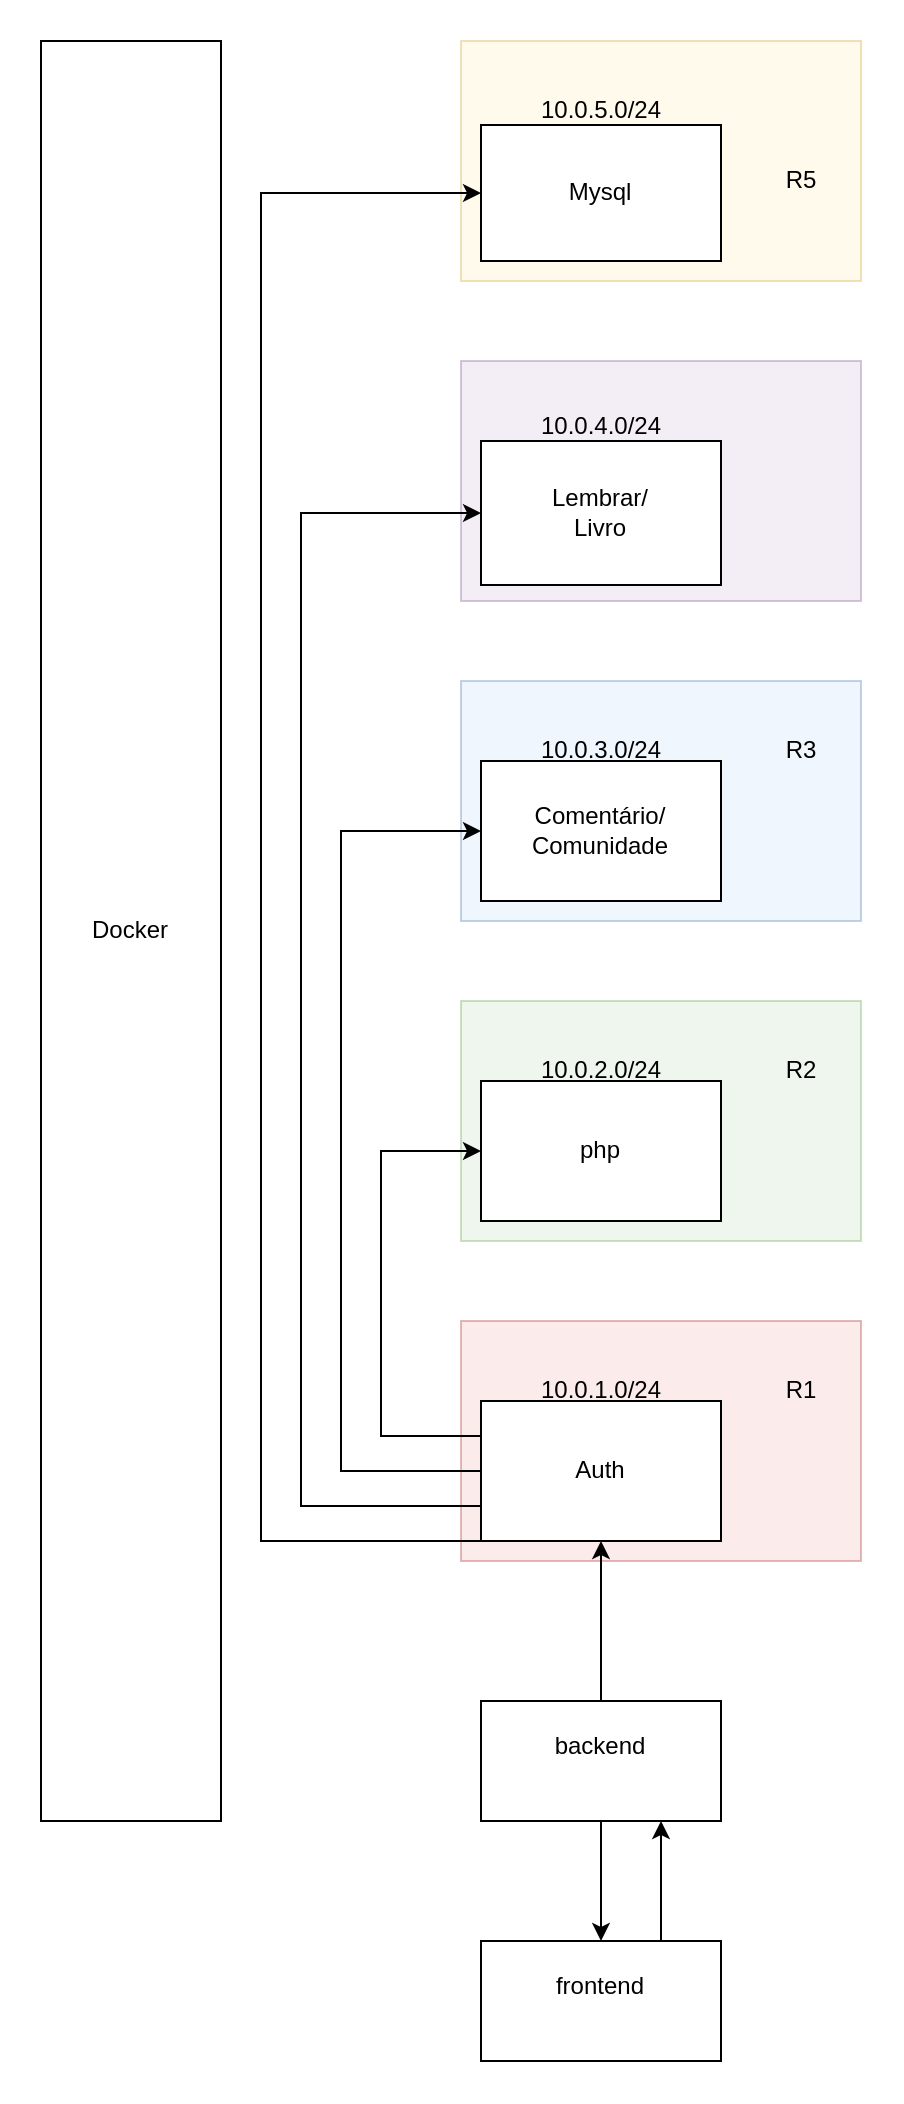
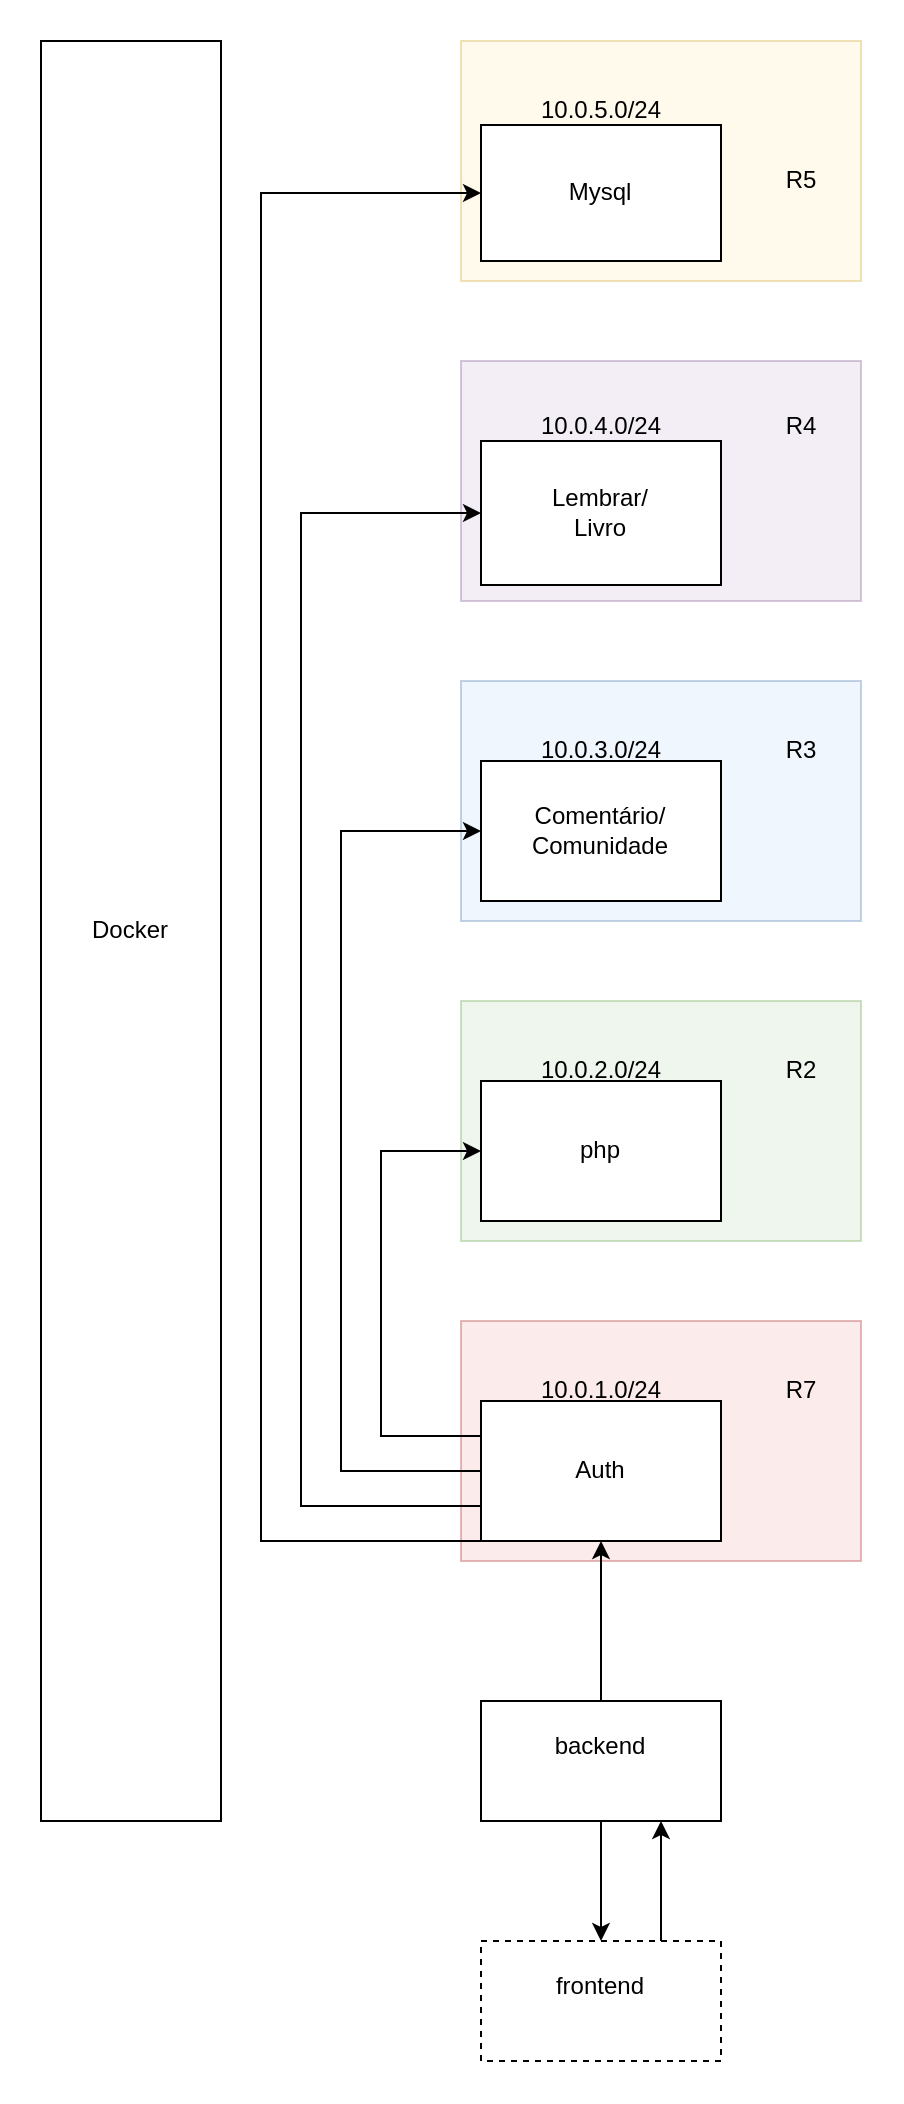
+ <mxCell id="12" value="R4" style="text;html=1;align=center;verticalAlign=middle;resizable=0;points=[];autosize=1;strokeColor=none;fillColor=none;" vertex="1" parent="2"><mxGeometry x="150" y="178" width="40" height="30" as="geometry" /></mxCell>
- <mxCell id="25" value="R1" style="text;html=1;align=center;verticalAlign=middle;resizable=0;points=[];autosize=1;strokeColor=none;fillColor=none;" vertex="1" parent="2"><mxGeometry x="150" y="660" width="40" height="30" as="geometry" /></mxCell>
+ <mxCell id="25" value="R7" style="text;html=1;align=center;verticalAlign=middle;resizable=0;points=[];autosize=1;strokeColor=none;fillColor=none;" vertex="1" parent="2"><mxGeometry x="150" y="660" width="40" height="30" as="geometry" /></mxCell>
- <mxCell id="32" value="frontend&lt;div&gt;&lt;br&gt;&lt;/div&gt;" style="whiteSpace=wrap;html=1;" vertex="1" parent="1"><mxGeometry x="240" y="970" width="120" height="60" as="geometry" /></mxCell>
+ <mxCell id="32" value="frontend&lt;div&gt;&lt;br&gt;&lt;/div&gt;" style="whiteSpace=wrap;html=1;dashed=1;" vertex="1" parent="1"><mxGeometry x="240" y="970" width="120" height="60" as="geometry" /></mxCell>
